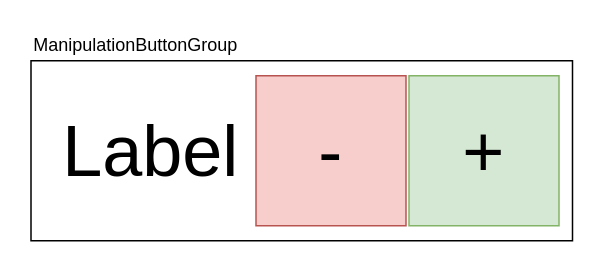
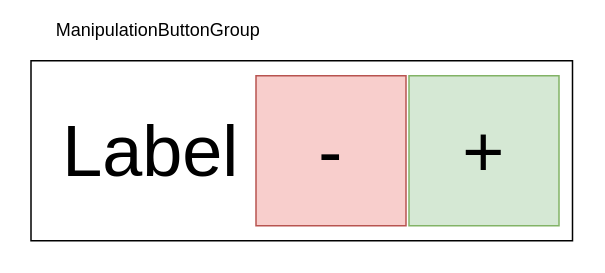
- <mxCell id="3" value="ManipulationButtonGroup" style="text;html=1;strokeColor=none;fillColor=none;align=left;verticalAlign=middle;whiteSpace=wrap;rounded=0;" vertex="1" parent="1"><mxGeometry x="20" y="20" width="360" height="20" as="geometry" /></mxCell>
+ <mxCell id="3" value="ManipulationButtonGroup" style="text;html=1;strokeColor=none;fillColor=none;align=left;verticalAlign=middle;whiteSpace=wrap;rounded=0;" vertex="1" parent="1"><mxGeometry x="35" y="10" width="360" height="20" as="geometry" /></mxCell>
